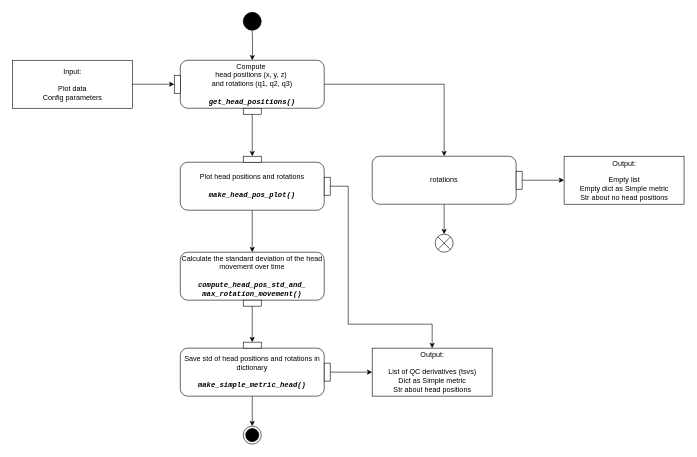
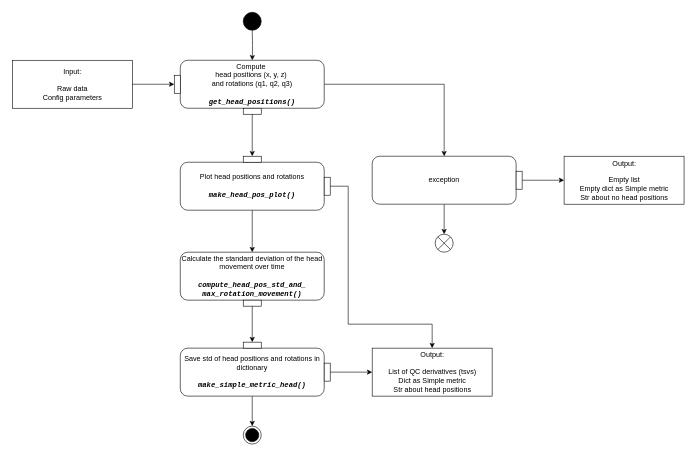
- <mxCell id="3" value="Input:&lt;br&gt;&lt;br&gt;Plot data&lt;br&gt;Config parameters" style="html=1;" parent="1" vertex="1"><mxGeometry x="20" y="100" width="200" height="80" as="geometry" /></mxCell>
+ <mxCell id="3" value="Input:&lt;br&gt;&lt;br&gt;Raw data&lt;br&gt;Config parameters" style="html=1;" parent="1" vertex="1"><mxGeometry x="20" y="100" width="200" height="80" as="geometry" /></mxCell>
- <mxCell id="19" value="rotations" style="html=1;align=center;verticalAlign=middle;rounded=1;absoluteArcSize=1;arcSize=25;dashed=0;fontFamily=Helvetica;fontSize=12;whiteSpace=wrap;container=0;noLabel=0;imageAlign=center;" parent="18" vertex="1"><mxGeometry width="240" height="80" as="geometry" /></mxCell>
+ <mxCell id="19" value="exception" style="html=1;align=center;verticalAlign=middle;rounded=1;absoluteArcSize=1;arcSize=25;dashed=0;fontFamily=Helvetica;fontSize=12;whiteSpace=wrap;container=0;noLabel=0;imageAlign=center;" parent="18" vertex="1"><mxGeometry width="240" height="80" as="geometry" /></mxCell>
